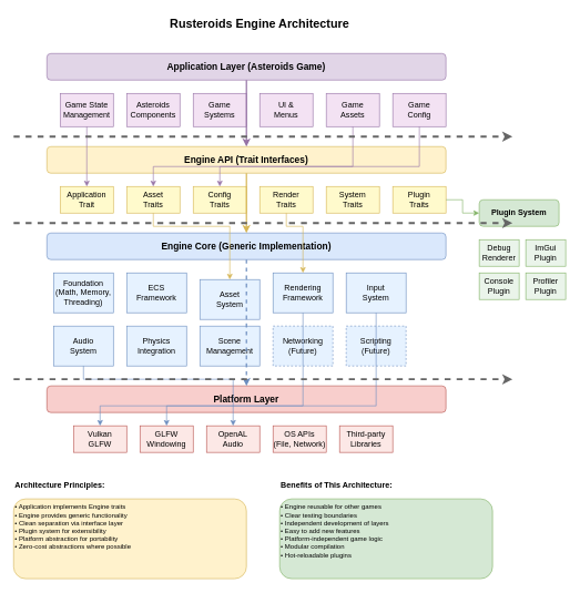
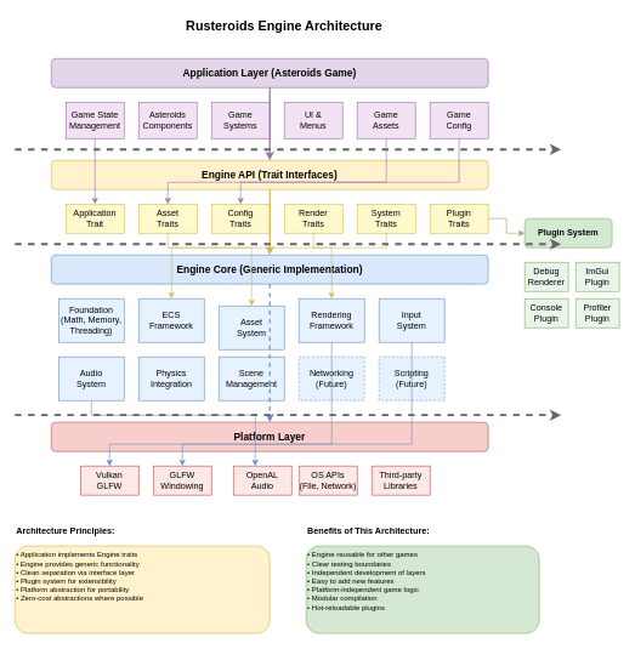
+ <mxCell id="42" style="edgeStyle=orthogonalEdgeStyle;rounded=0;orthogonalLoop=1;jettySize=auto;html=1;strokeWidth=1;fillColor=#fffacc;strokeColor=#d6b656" edge="1" parent="1" source="15" target="19"><mxGeometry relative="1" as="geometry"><Array as="points"><mxPoint x="530" y="340" /><mxPoint x="235" y="340" /></Array></mxGeometry></mxCell>
- <mxCell id="31" value="OpenAL&#10;Audio" style="rounded=0;whiteSpace=wrap;html=1;fillColor=#fce8e6;strokeColor=#b85450" vertex="1" parent="1"><mxGeometry x="310" y="640" width="80" height="40" as="geometry" /></mxCell>
+ <mxCell id="31" value="OpenAL&#10;Audio" style="rounded=0;whiteSpace=wrap;html=1;fillColor=#fce8e6;strokeColor=#b85450" vertex="1" parent="1"><mxGeometry x="320" y="640" width="80" height="40" as="geometry" /></mxCell>
